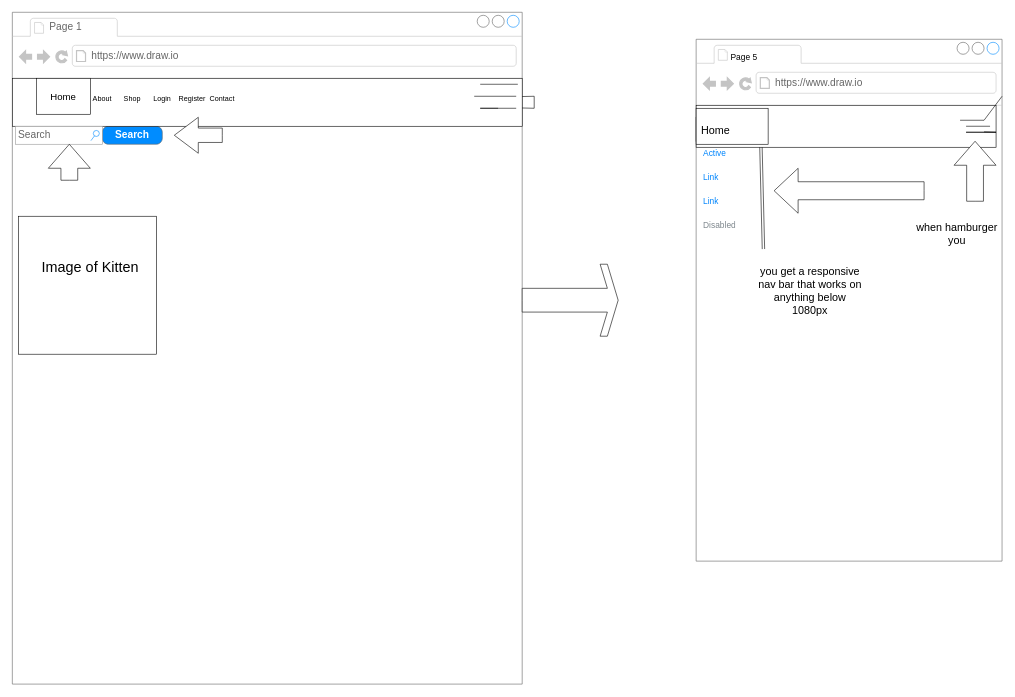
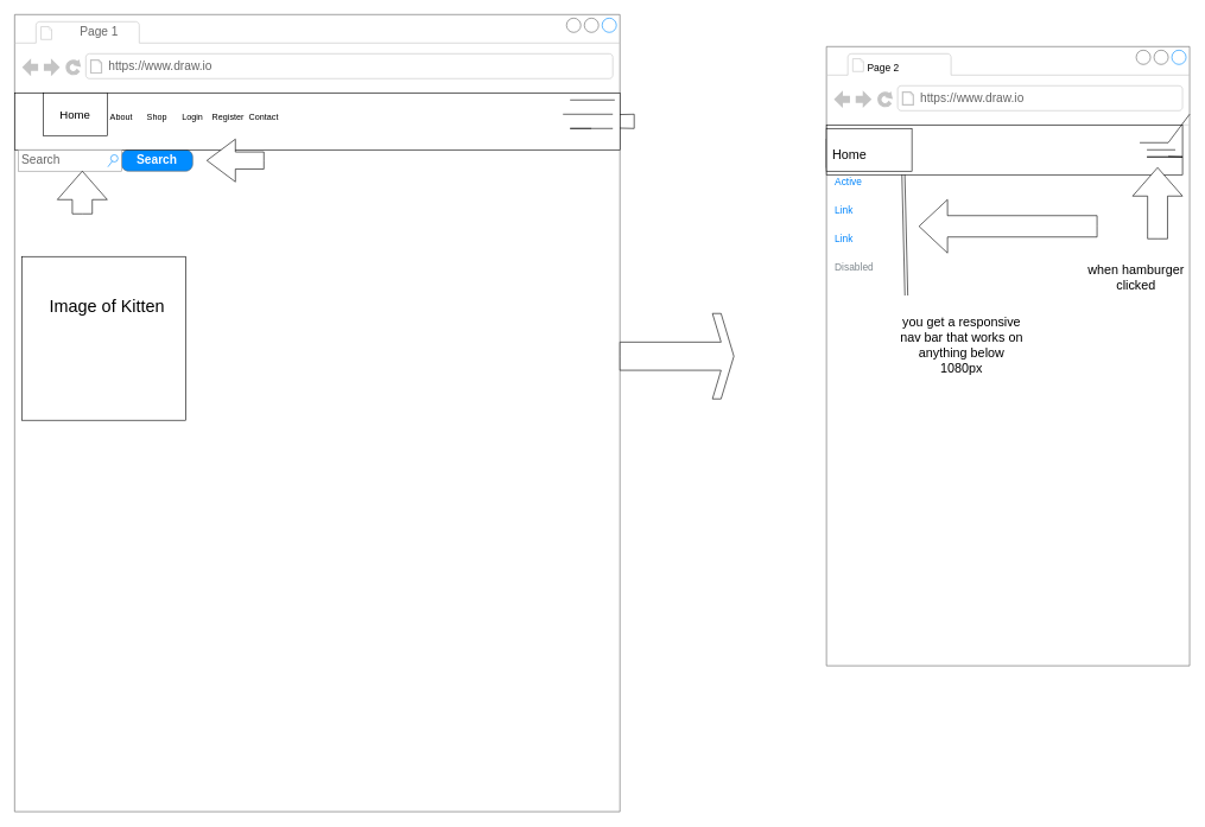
- <mxCell id="3" value="Page 1" style="strokeWidth=1;shadow=0;dashed=0;align=center;html=1;shape=mxgraph.mockup.containers.anchor;fontSize=17;fontColor=#666666;align=left;whiteSpace=wrap;" vertex="1" parent="2"><mxGeometry x="60" y="12" width="110" height="26" as="geometry" /></mxCell>
+ <mxCell id="3" value="Page 1" style="strokeWidth=1;shadow=0;dashed=0;align=center;html=1;shape=mxgraph.mockup.containers.anchor;fontSize=17;fontColor=#666666;align=left;whiteSpace=wrap;" vertex="1" parent="2"><mxGeometry x="90" y="12" width="110" height="26" as="geometry" /></mxCell>
- <mxCell id="40" value="&lt;font style=&quot;font-size: 14px;&quot;&gt;Page 5&lt;/font&gt;" style="text;strokeColor=none;align=center;fillColor=none;html=1;verticalAlign=middle;whiteSpace=wrap;rounded=0;" vertex="1" parent="23"><mxGeometry x="-20" y="15" width="200" height="30" as="geometry" /></mxCell>
+ <mxCell id="40" value="&lt;font style=&quot;font-size: 14px;&quot;&gt;Page 2&lt;/font&gt;" style="text;strokeColor=none;align=center;fillColor=none;html=1;verticalAlign=middle;whiteSpace=wrap;rounded=0;" vertex="1" parent="23"><mxGeometry x="-20" y="15" width="200" height="30" as="geometry" /></mxCell>
- <mxCell id="37" value="&lt;span style=&quot;font-size: 18px;&quot;&gt;when hamburger you&lt;/span&gt;" style="text;strokeColor=none;align=center;fillColor=none;html=1;verticalAlign=middle;whiteSpace=wrap;rounded=0;" vertex="1" parent="23"><mxGeometry x="360" y="280" width="150" height="90" as="geometry" /></mxCell>
+ <mxCell id="37" value="&lt;span style=&quot;font-size: 18px;&quot;&gt;when hamburger clicked&lt;/span&gt;" style="text;strokeColor=none;align=center;fillColor=none;html=1;verticalAlign=middle;whiteSpace=wrap;rounded=0;" vertex="1" parent="23"><mxGeometry x="360" y="280" width="150" height="90" as="geometry" /></mxCell>
- <mxCell id="13" value="&lt;font style=&quot;font-size: 24px;&quot;&gt;I&lt;font style=&quot;&quot;&gt;m&lt;/font&gt;&lt;font style=&quot;&quot;&gt;age of Kitten&lt;/font&gt;&lt;/font&gt;" style="text;strokeColor=none;align=center;fillColor=none;html=1;verticalAlign=middle;whiteSpace=wrap;rounded=0;" vertex="1" parent="2"><mxGeometry x="30" y="375" width="200" height="100" as="geometry" /></mxCell>
+ <mxCell id="13" value="&lt;font style=&quot;font-size: 24px;&quot;&gt;I&lt;font style=&quot;&quot;&gt;m&lt;/font&gt;&lt;font style=&quot;&quot;&gt;age of Kitten&lt;/font&gt;&lt;/font&gt;" style="text;strokeColor=none;align=center;fillColor=none;html=1;verticalAlign=middle;whiteSpace=wrap;rounded=0;" vertex="1" parent="2"><mxGeometry x="30" y="360" width="200" height="100" as="geometry" /></mxCell>
